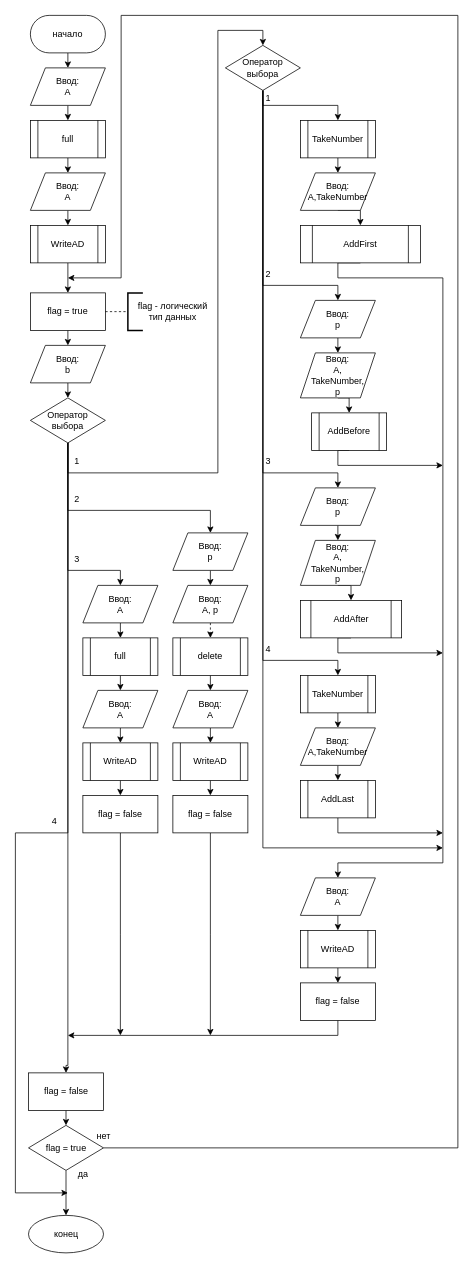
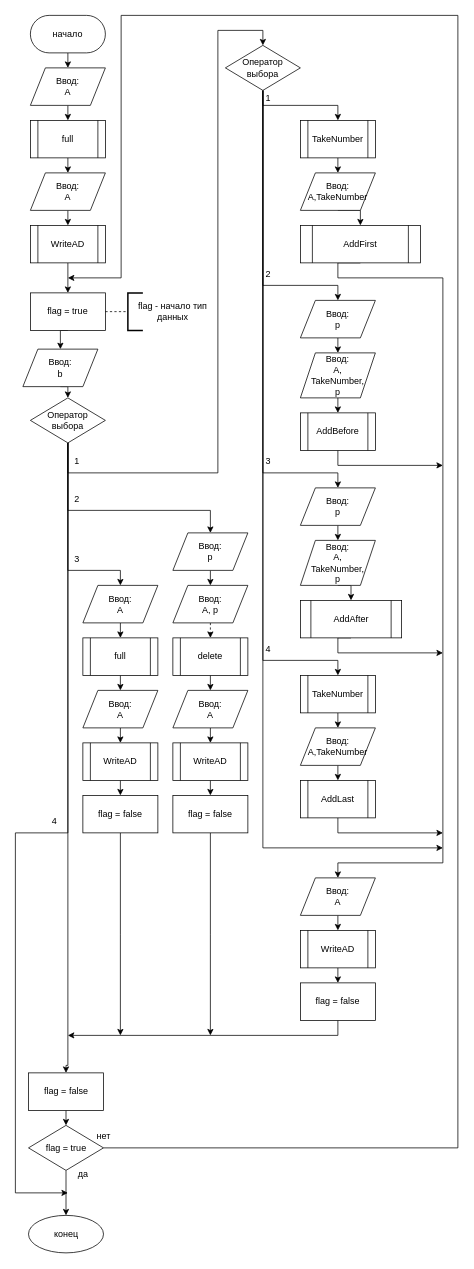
- <mxCell id="16" value="flag - логический тип данных" style="text;html=1;align=center;verticalAlign=middle;whiteSpace=wrap;rounded=0;" vertex="1" parent="1"><mxGeometry x="180" y="400" width="100" height="30" as="geometry" /></mxCell>
+ <mxCell id="16" value="flag - начало тип данных" style="text;html=1;align=center;verticalAlign=middle;whiteSpace=wrap;rounded=0;" vertex="1" parent="1"><mxGeometry x="180" y="400" width="100" height="30" as="geometry" /></mxCell>
- <mxCell id="24" value="Ввод:&lt;br&gt;&lt;div&gt;b&lt;br&gt;&lt;/div&gt;" style="shape=parallelogram;perimeter=parallelogramPerimeter;whiteSpace=wrap;html=1;fixedSize=1;" vertex="1" parent="1"><mxGeometry x="40" y="460" width="100" height="50" as="geometry" /></mxCell>
+ <mxCell id="24" value="Ввод:&lt;br&gt;&lt;div&gt;b&lt;br&gt;&lt;/div&gt;" style="shape=parallelogram;perimeter=parallelogramPerimeter;whiteSpace=wrap;html=1;fixedSize=1;" vertex="1" parent="1"><mxGeometry x="30" y="465" width="100" height="50" as="geometry" /></mxCell>
- <mxCell id="42" value="AddBefore" style="shape=process;whiteSpace=wrap;html=1;backgroundOutline=1;" vertex="1" parent="1"><mxGeometry x="415" y="550" width="100" height="50" as="geometry" /></mxCell>
+ <mxCell id="42" value="AddBefore" style="shape=process;whiteSpace=wrap;html=1;backgroundOutline=1;" vertex="1" parent="1"><mxGeometry x="400" y="550" width="100" height="50" as="geometry" /></mxCell>
